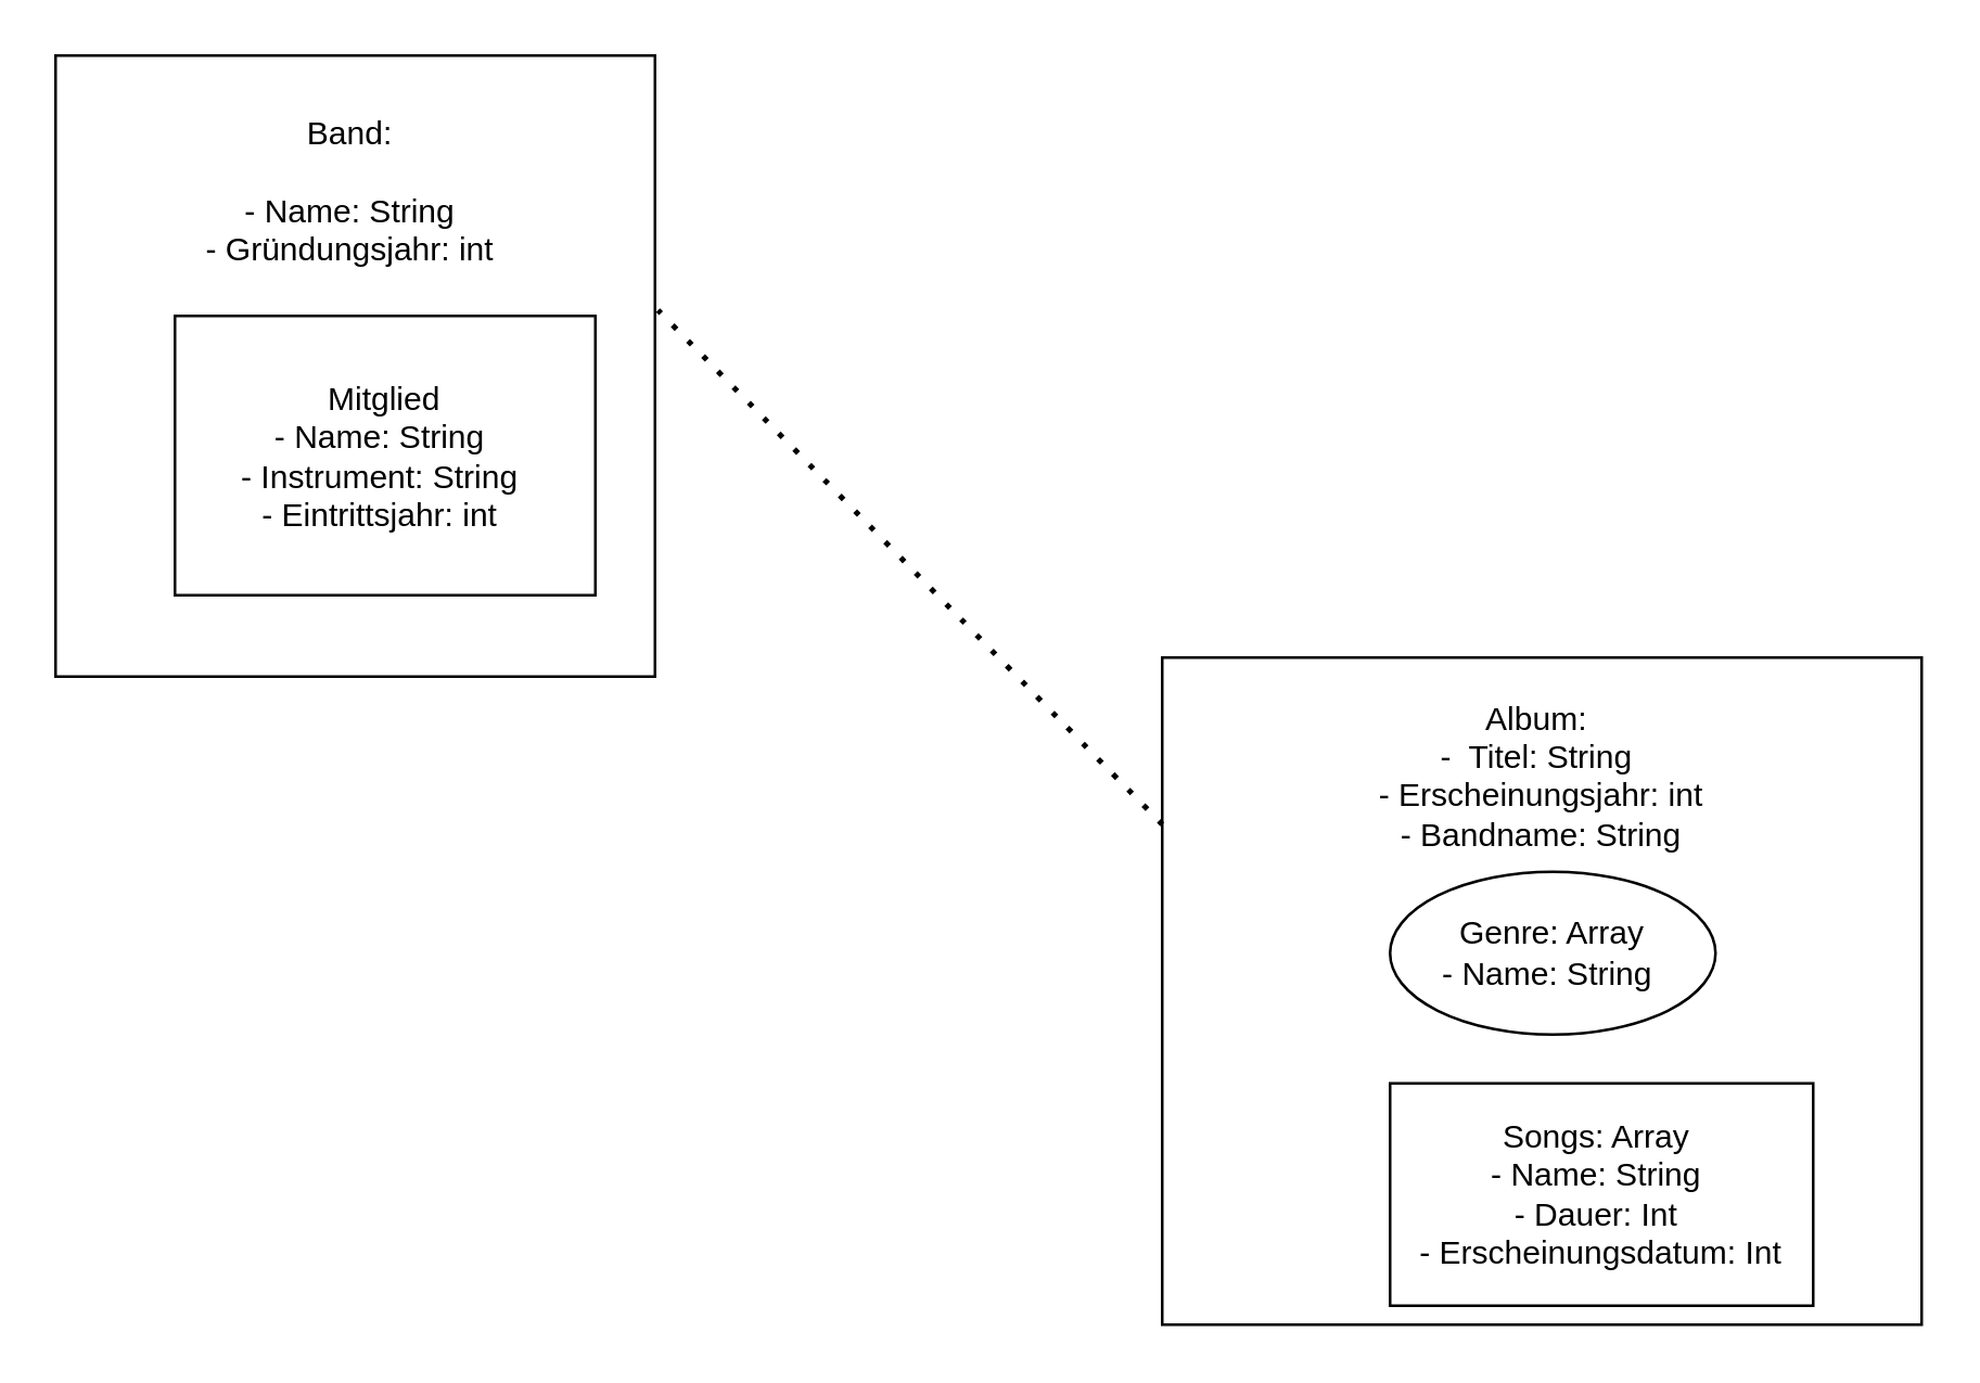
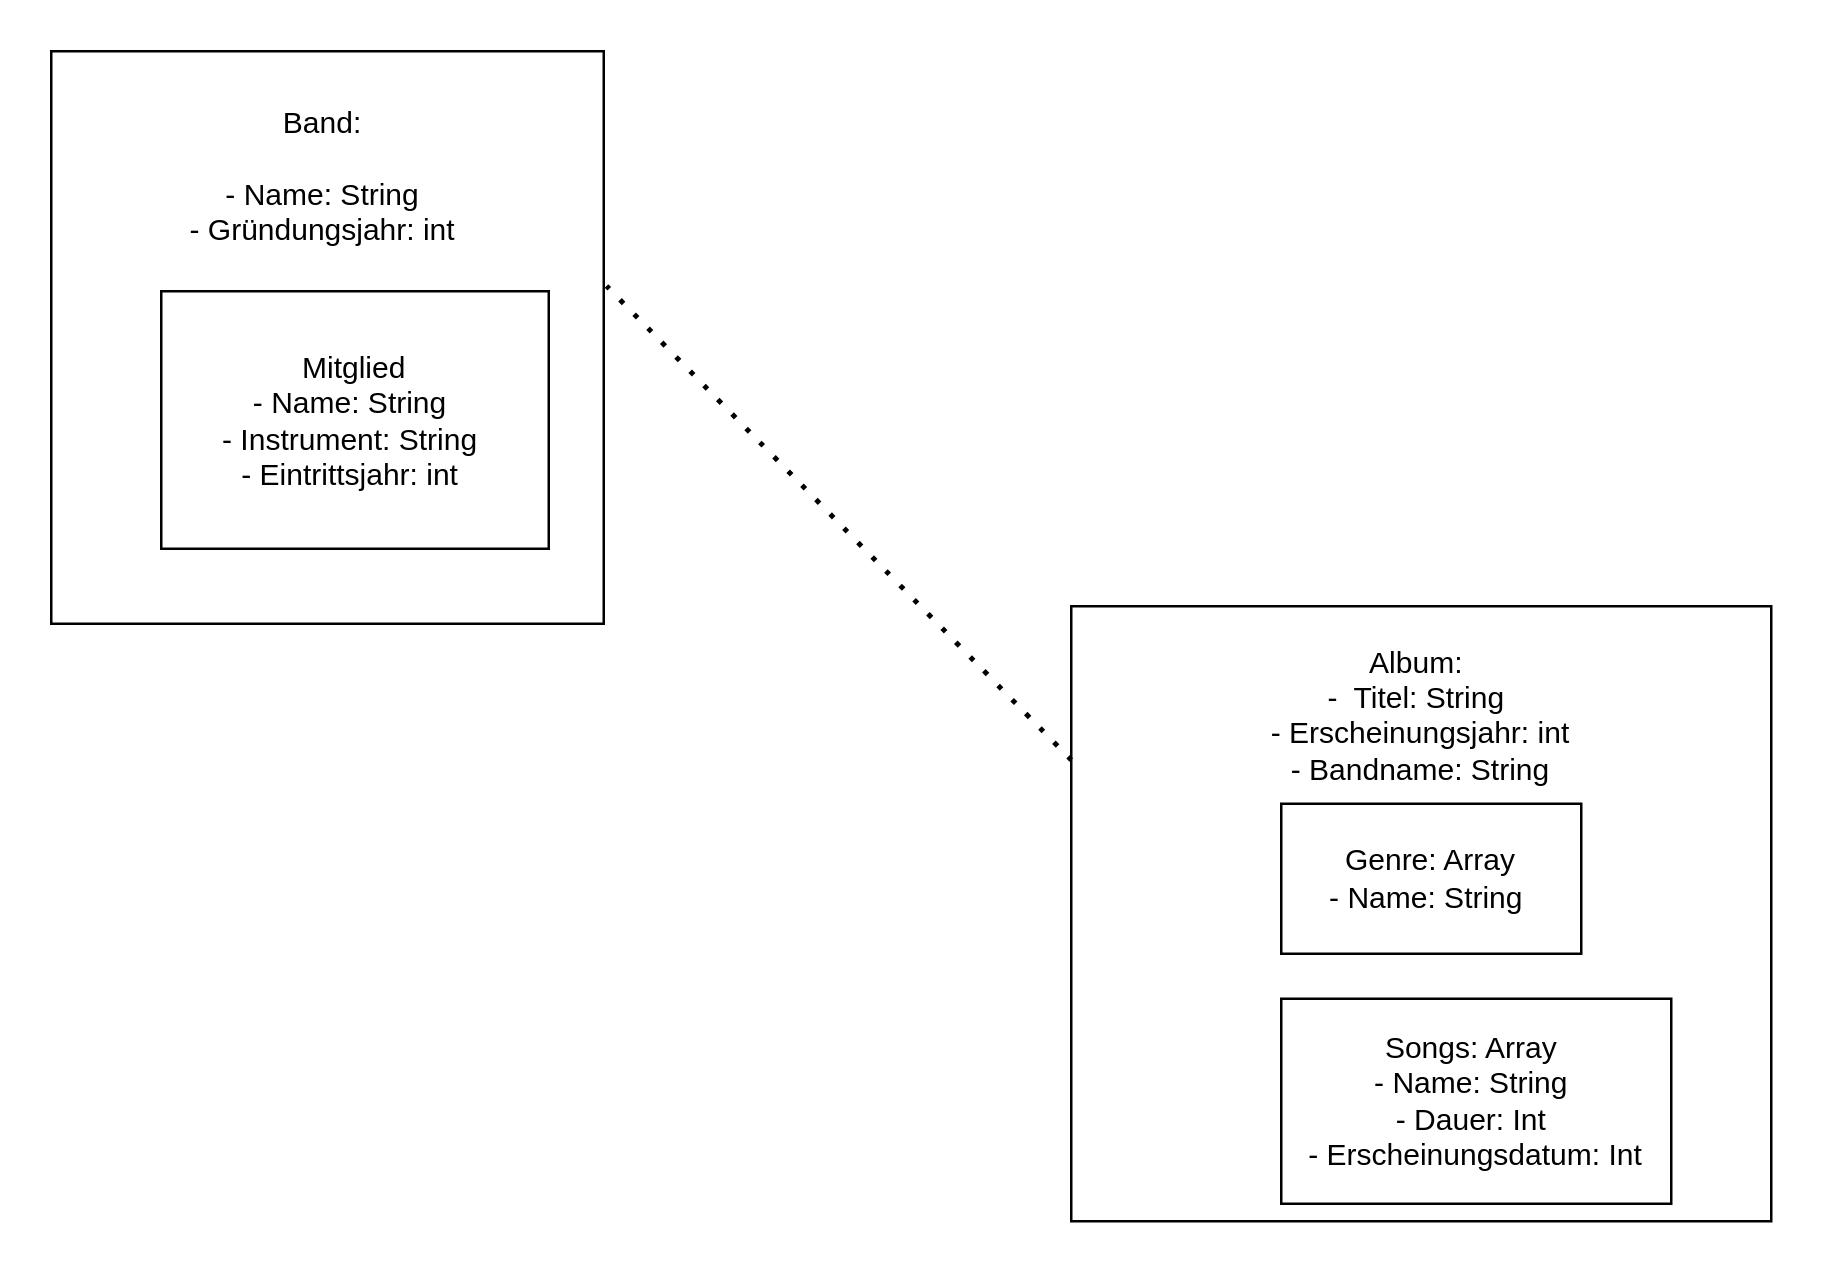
- <mxCell id="4" value="Genre: Array&lt;div&gt;- Name: String&amp;nbsp;&lt;/div&gt;" style="ellipse;whiteSpace=wrap;html=1;" vertex="1" parent="1"><mxGeometry x="512" y="321" width="120" height="60" as="geometry" /></mxCell>
+ <mxCell id="4" value="Genre: Array&lt;div&gt;- Name: String&amp;nbsp;&lt;/div&gt;" style="rounded=0;whiteSpace=wrap;html=1;" vertex="1" parent="1"><mxGeometry x="512" y="321" width="120" height="60" as="geometry" /></mxCell>
